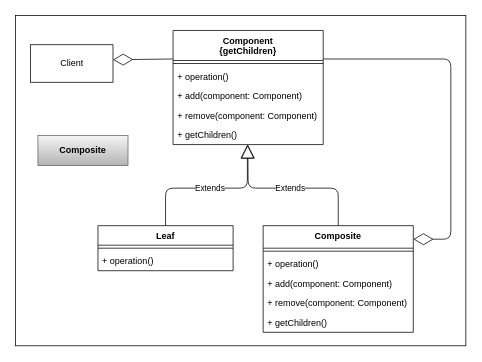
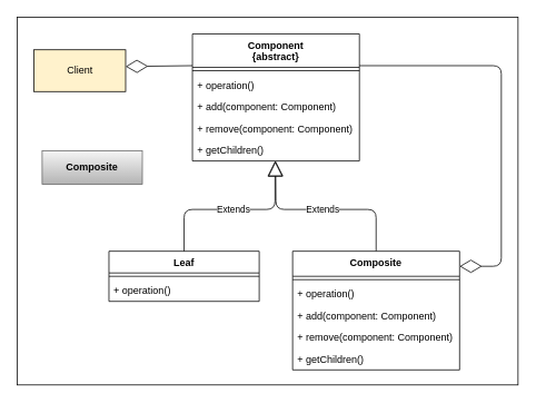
- <mxCell id="3" value="Component&#10;{getChildren}" style="swimlane;fontStyle=1;align=center;verticalAlign=top;childLayout=stackLayout;horizontal=1;startSize=40;horizontalStack=0;resizeParent=1;resizeParentMax=0;resizeLast=0;collapsible=1;marginBottom=0;" parent="1" vertex="1"><mxGeometry x="230" y="40" width="200" height="152" as="geometry" /></mxCell>
+ <mxCell id="3" value="Component&#10;{abstract}" style="swimlane;fontStyle=1;align=center;verticalAlign=top;childLayout=stackLayout;horizontal=1;startSize=40;horizontalStack=0;resizeParent=1;resizeParentMax=0;resizeLast=0;collapsible=1;marginBottom=0;" parent="1" vertex="1"><mxGeometry x="230" y="40" width="200" height="152" as="geometry" /></mxCell>
- <mxCell id="22" value="Client" style="html=1;" vertex="1" parent="1"><mxGeometry x="40" y="59" width="110" height="50" as="geometry" /></mxCell>
+ <mxCell id="22" value="Client" style="html=1;fillColor=#fff2cc;" vertex="1" parent="1"><mxGeometry x="40" y="59" width="110" height="50" as="geometry" /></mxCell>
